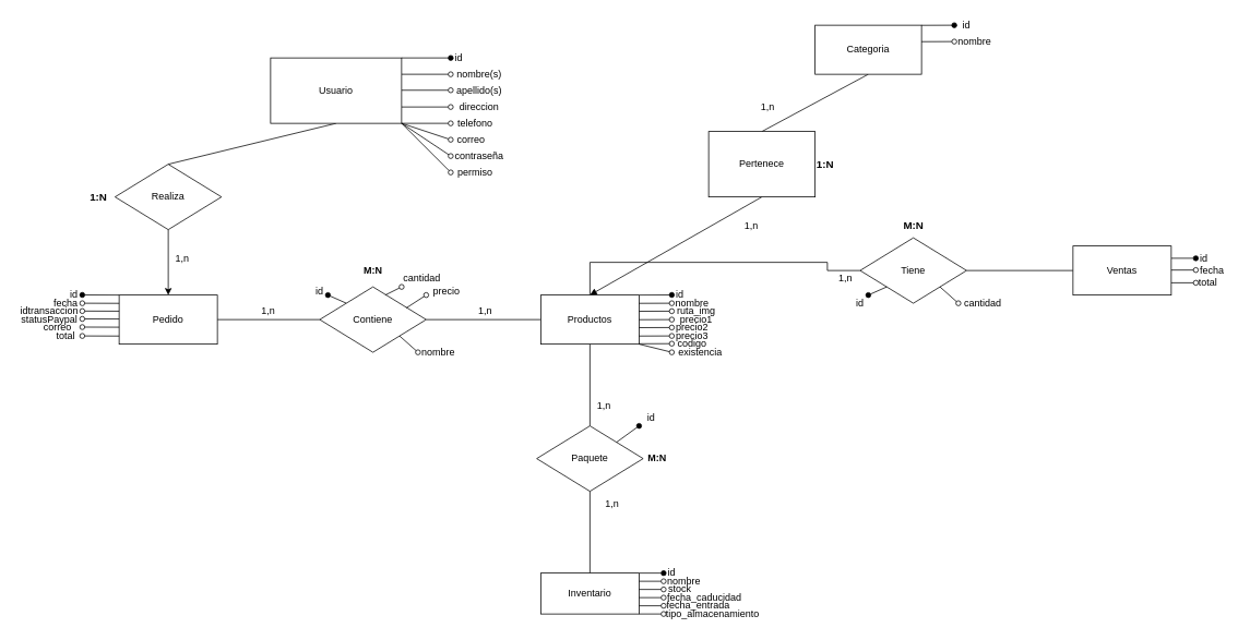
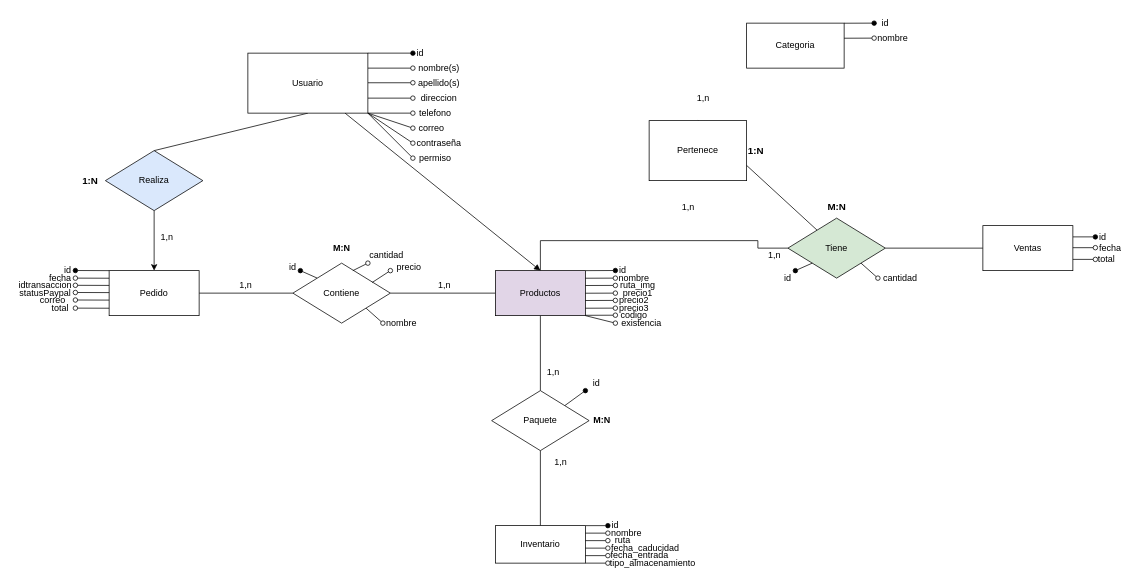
- <mxCell id="57" style="rounded=0;orthogonalLoop=1;jettySize=auto;html=1;exitX=0.5;exitY=0;exitDx=0;exitDy=0;endArrow=none;startFill=0;entryX=0.5;entryY=1;entryDx=0;entryDy=0;" edge="1" parent="1" source="58" target="63"><mxGeometry relative="1" as="geometry"><mxPoint x="990" y="120" as="targetPoint" /></mxGeometry></mxCell>
+ <mxCell id="57" style="rounded=0;orthogonalLoop=1;jettySize=auto;html=1;exitX=0.5;exitY=0;exitDx=0;exitDy=0;endArrow=none;startFill=0;" edge="1" parent="1" source="58" target="102"><mxGeometry relative="1" as="geometry"><mxPoint x="990" y="120" as="targetPoint" /></mxGeometry></mxCell>
- <mxCell id="21" value="Realiza" style="rhombus;whiteSpace=wrap;html=1;" vertex="1" parent="1"><mxGeometry x="140" y="200" width="130" height="80" as="geometry" /></mxCell>
+ <mxCell id="21" value="Realiza" style="rhombus;whiteSpace=wrap;html=1;fillColor=#dae8fc;" vertex="1" parent="1"><mxGeometry x="140" y="200" width="130" height="80" as="geometry" /></mxCell>
- <mxCell id="44" style="rounded=0;orthogonalLoop=1;jettySize=auto;html=1;exitX=0.5;exitY=0;exitDx=0;exitDy=0;startArrow=block;startFill=1;endArrow=none;entryX=0.5;entryY=1;entryDx=0;entryDy=0;" edge="1" parent="1" source="47" target="58"><mxGeometry relative="1" as="geometry"><mxPoint x="910" y="250" as="targetPoint" /></mxGeometry></mxCell>
+ <mxCell id="44" style="rounded=0;orthogonalLoop=1;jettySize=auto;html=1;exitX=0.5;exitY=0;exitDx=0;exitDy=0;startArrow=block;startFill=1;endArrow=none;" edge="1" parent="1" source="47" target="19"><mxGeometry relative="1" as="geometry"><mxPoint x="910" y="250" as="targetPoint" /></mxGeometry></mxCell>
- <mxCell id="102" value="Tiene" style="rhombus;whiteSpace=wrap;html=1;" vertex="1" parent="1"><mxGeometry x="1050" y="290" width="130" height="80" as="geometry" /></mxCell>
+ <mxCell id="102" value="Tiene" style="rhombus;whiteSpace=wrap;html=1;fillColor=#d5e8d4;" vertex="1" parent="1"><mxGeometry x="1050" y="290" width="130" height="80" as="geometry" /></mxCell>
- <mxCell id="47" value="Productos" style="rounded=0;whiteSpace=wrap;html=1;" vertex="1" parent="1"><mxGeometry x="660" y="360" width="120" height="60" as="geometry" /></mxCell>
+ <mxCell id="47" value="Productos" style="rounded=0;whiteSpace=wrap;html=1;fillColor=#e1d5e7;" vertex="1" parent="1"><mxGeometry x="660" y="360" width="120" height="60" as="geometry" /></mxCell>
- <mxCell id="85" value="stock" style="text;strokeColor=none;align=center;fillColor=none;html=1;verticalAlign=middle;whiteSpace=wrap;rounded=0;" vertex="1" parent="1"><mxGeometry x="810" y="710" width="40" height="20" as="geometry" /></mxCell>
+ <mxCell id="85" value="ruta" style="text;strokeColor=none;align=center;fillColor=none;html=1;verticalAlign=middle;whiteSpace=wrap;rounded=0;" vertex="1" parent="1"><mxGeometry x="810" y="710" width="40" height="20" as="geometry" /></mxCell>
